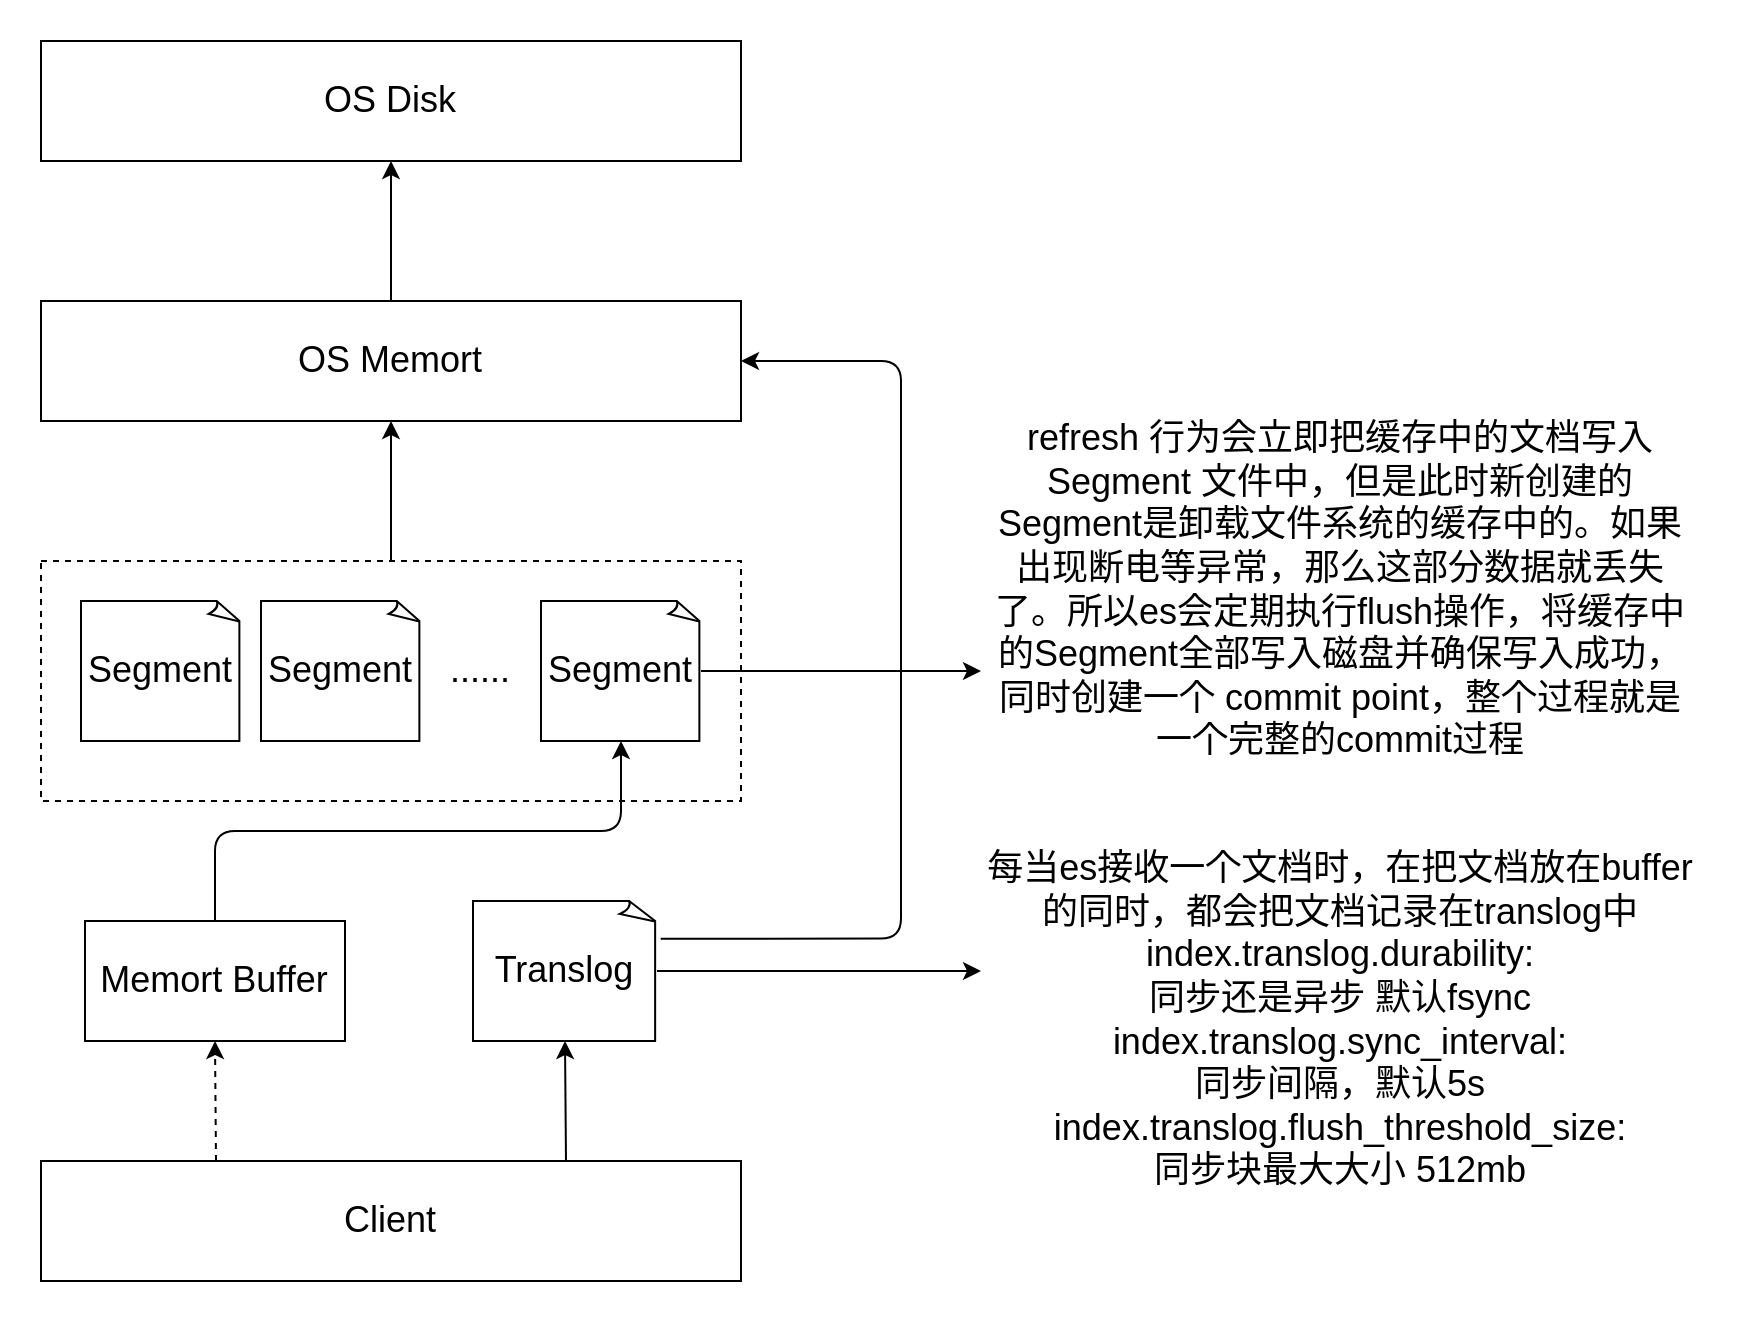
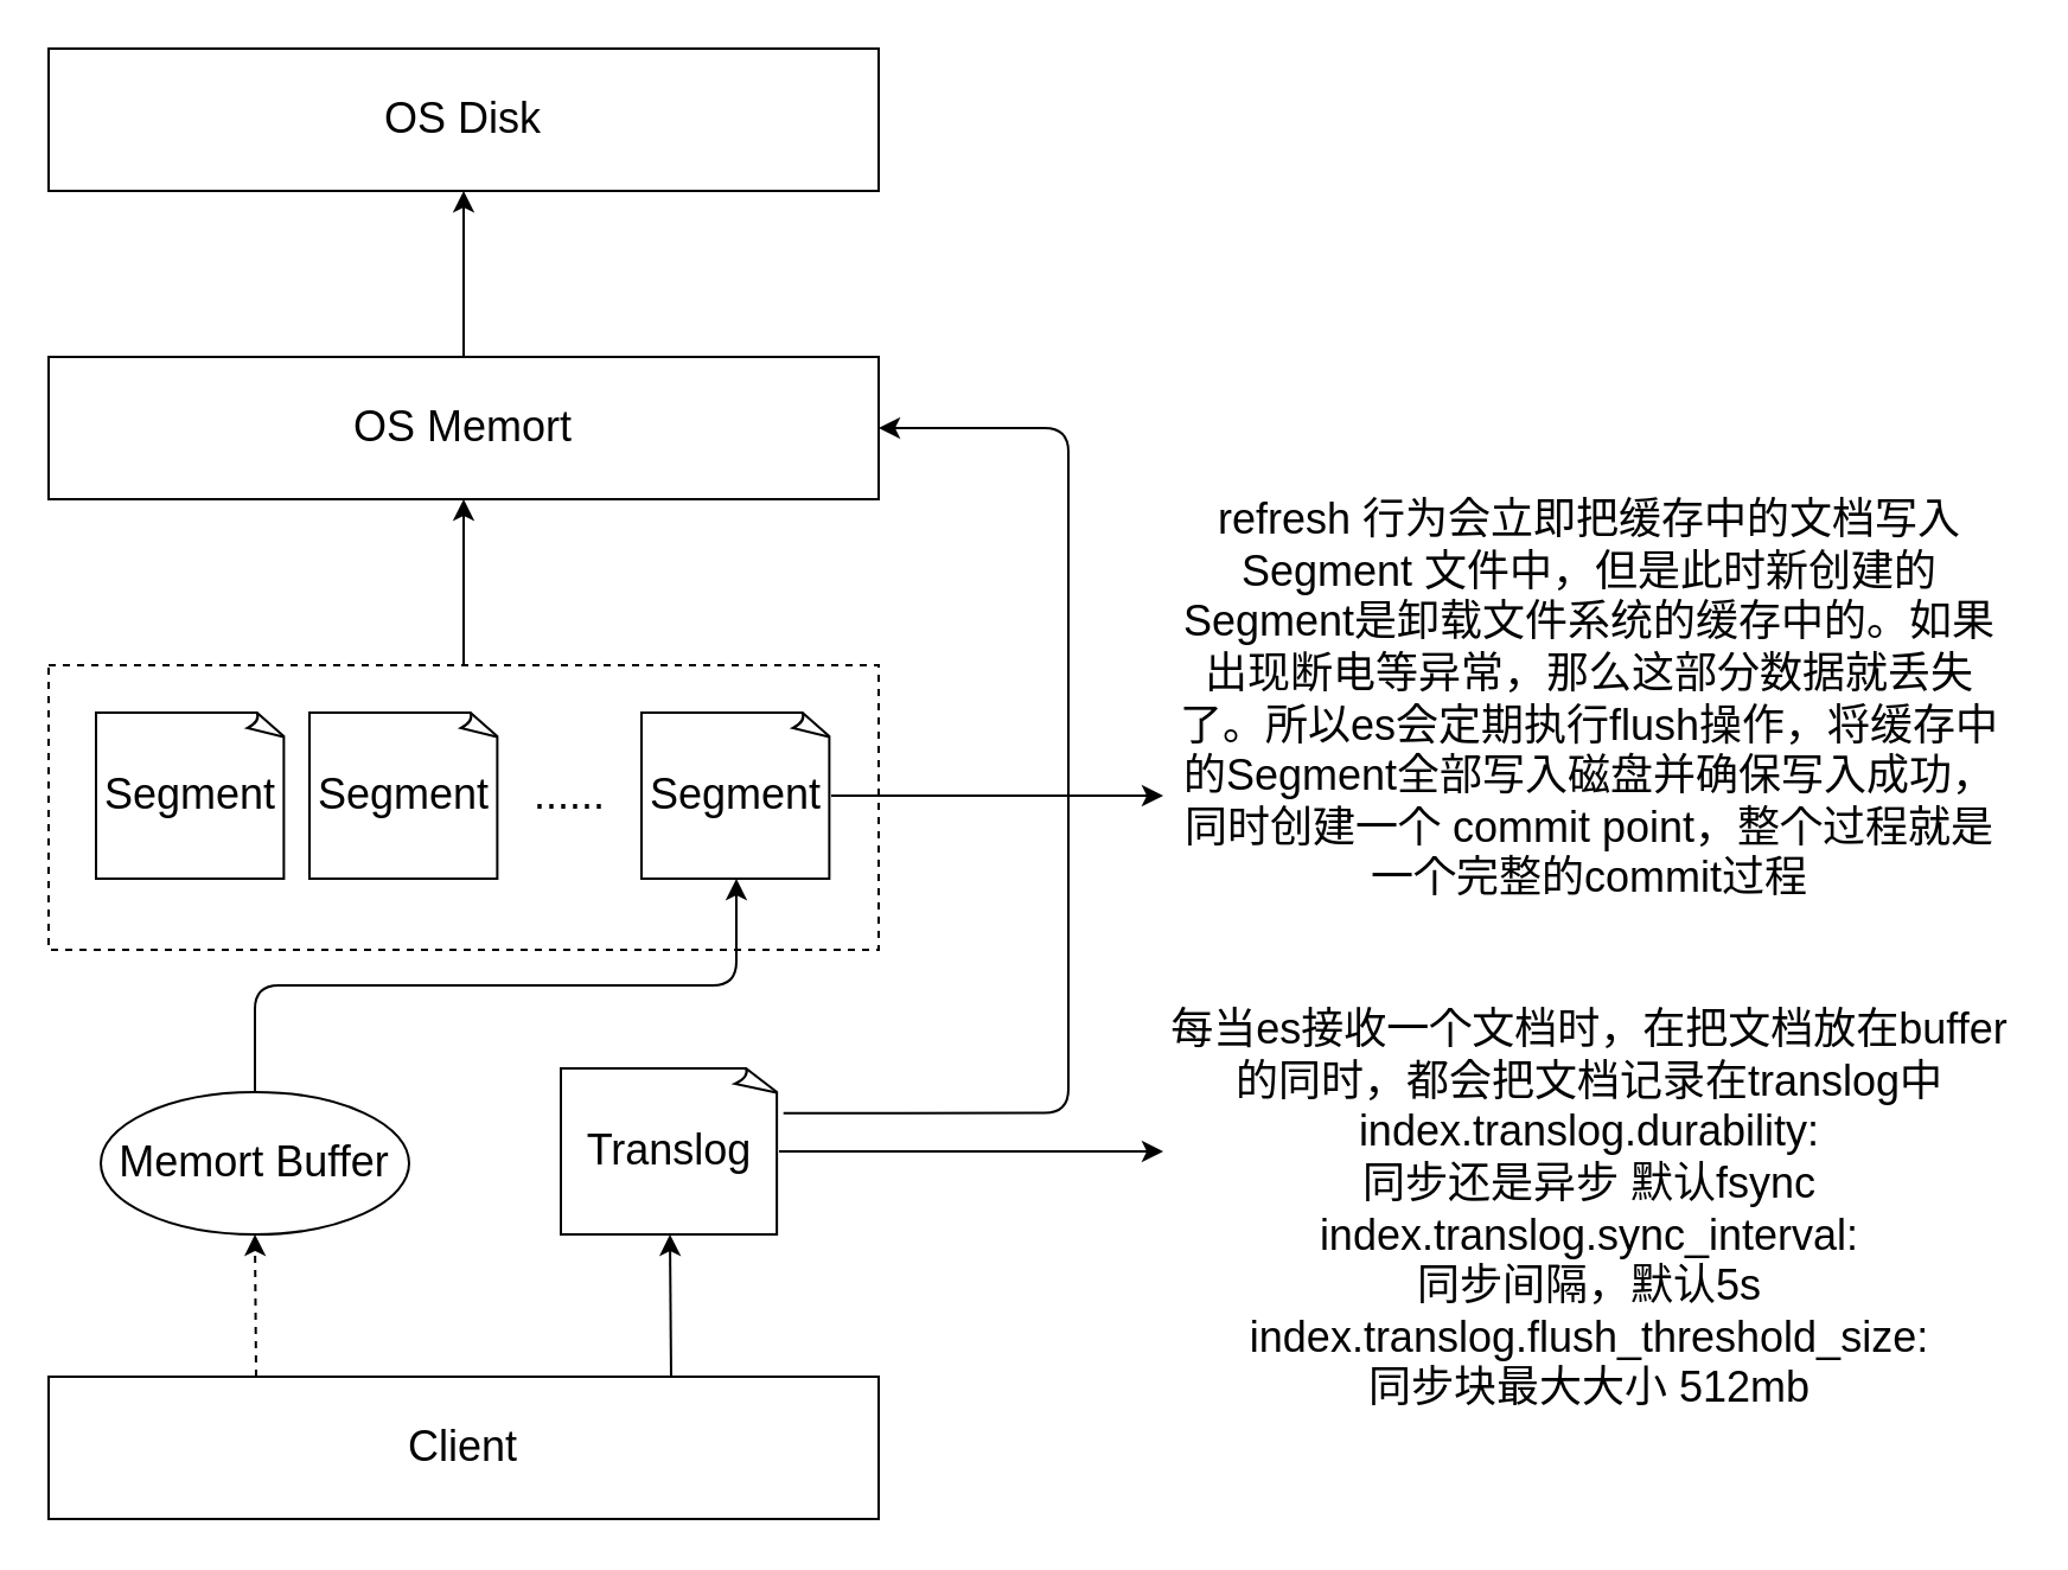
- <mxCell id="13" value="Memort Buffer" style="rounded=0;whiteSpace=wrap;html=1;fontSize=18;" parent="1" vertex="1"><mxGeometry x="42" y="460" width="130" height="60" as="geometry" /></mxCell>
+ <mxCell id="13" value="Memort Buffer" style="ellipse;whiteSpace=wrap;html=1;fontSize=18;" parent="1" vertex="1"><mxGeometry x="42" y="460" width="130" height="60" as="geometry" /></mxCell>
